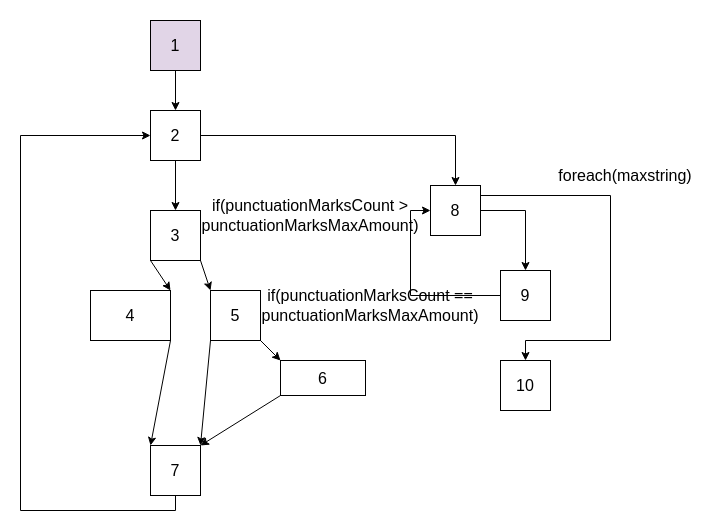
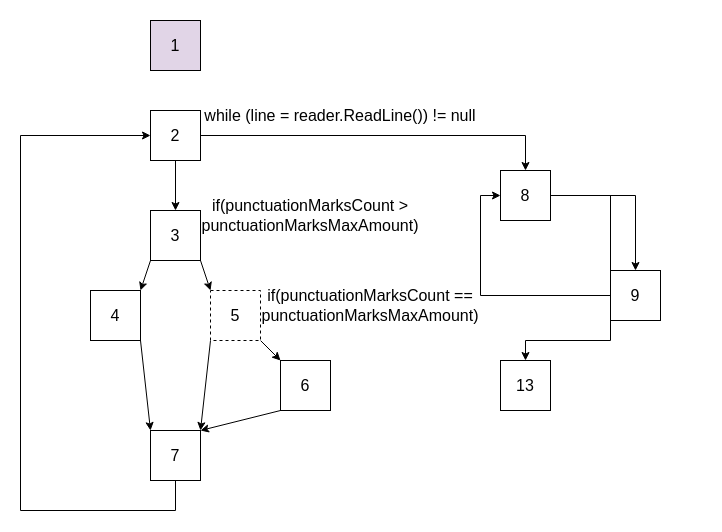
- <mxCell id="2" style="edgeStyle=orthogonalEdgeStyle;rounded=0;orthogonalLoop=1;jettySize=auto;html=1;entryX=0.5;entryY=0;entryDx=0;entryDy=0;" edge="1" parent="1" source="3" target="6"><mxGeometry relative="1" as="geometry" /></mxCell>
+ <mxCell id="7" value="while (line = reader.ReadLine()) != null" style="text;html=1;align=center;verticalAlign=middle;whiteSpace=wrap;rounded=0;fontSize=16;" vertex="1" parent="1"><mxGeometry x="200" y="100" width="280" height="30" as="geometry" /></mxCell>
- <mxCell id="25" value="foreach(maxstring)" style="text;html=1;align=center;verticalAlign=middle;whiteSpace=wrap;rounded=0;fontSize=16;" vertex="1" parent="1"><mxGeometry x="550" y="160" width="150" height="30" as="geometry" /></mxCell>
- <mxCell id="24" value="&lt;font style=&quot;font-size: 16px;&quot;&gt;8&lt;/font&gt;" style="whiteSpace=wrap;html=1;aspect=fixed;" vertex="1" parent="1"><mxGeometry x="430" y="185" width="50" height="50" as="geometry" /></mxCell>
+ <mxCell id="24" value="&lt;font style=&quot;font-size: 16px;&quot;&gt;8&lt;/font&gt;" style="whiteSpace=wrap;html=1;aspect=fixed;" vertex="1" parent="1"><mxGeometry x="500" y="170" width="50" height="50" as="geometry" /></mxCell>
- <mxCell id="27" value="&lt;font style=&quot;font-size: 16px;&quot;&gt;9&lt;/font&gt;" style="whiteSpace=wrap;html=1;aspect=fixed;" vertex="1" parent="1"><mxGeometry x="500" y="270" width="50" height="50" as="geometry" /></mxCell>
+ <mxCell id="27" value="&lt;font style=&quot;font-size: 16px;&quot;&gt;9&lt;/font&gt;" style="whiteSpace=wrap;html=1;aspect=fixed;" vertex="1" parent="1"><mxGeometry x="610" y="270" width="50" height="50" as="geometry" /></mxCell>
- <mxCell id="13" value="&lt;font style=&quot;font-size: 16px;&quot;&gt;4&lt;/font&gt;" style="whiteSpace=wrap;html=1;aspect=fixed;" vertex="1" parent="1"><mxGeometry x="90" y="290" width="80" height="50" as="geometry" /></mxCell>
+ <mxCell id="13" value="&lt;font style=&quot;font-size: 16px;&quot;&gt;4&lt;/font&gt;" style="whiteSpace=wrap;html=1;aspect=fixed;" vertex="1" parent="1"><mxGeometry x="90" y="290" width="50" height="50" as="geometry" /></mxCell>
- <mxCell id="16" value="&lt;font style=&quot;font-size: 16px;&quot;&gt;5&lt;/font&gt;" style="whiteSpace=wrap;html=1;aspect=fixed;" vertex="1" parent="1"><mxGeometry x="210" y="290" width="50" height="50" as="geometry" /></mxCell>
+ <mxCell id="16" value="&lt;font style=&quot;font-size: 16px;&quot;&gt;5&lt;/font&gt;" style="whiteSpace=wrap;html=1;aspect=fixed;dashed=1;" vertex="1" parent="1"><mxGeometry x="210" y="290" width="50" height="50" as="geometry" /></mxCell>
- <mxCell id="21" value="&lt;font style=&quot;font-size: 16px;&quot;&gt;6&lt;/font&gt;" style="whiteSpace=wrap;html=1;aspect=fixed;" vertex="1" parent="1"><mxGeometry x="280" y="360" width="85" height="35" as="geometry" /></mxCell>
+ <mxCell id="21" value="&lt;font style=&quot;font-size: 16px;&quot;&gt;6&lt;/font&gt;" style="whiteSpace=wrap;html=1;aspect=fixed;" vertex="1" parent="1"><mxGeometry x="280" y="360" width="50" height="50" as="geometry" /></mxCell>
- <mxCell id="28" value="&lt;font style=&quot;font-size: 16px;&quot;&gt;10&lt;/font&gt;" style="whiteSpace=wrap;html=1;aspect=fixed;" vertex="1" parent="1"><mxGeometry x="500" y="360" width="50" height="50" as="geometry" /></mxCell>
+ <mxCell id="28" value="&lt;font style=&quot;font-size: 16px;&quot;&gt;13&lt;/font&gt;" style="whiteSpace=wrap;html=1;aspect=fixed;" vertex="1" parent="1"><mxGeometry x="500" y="360" width="50" height="50" as="geometry" /></mxCell>
- <mxCell id="19" value="&lt;font style=&quot;font-size: 16px;&quot;&gt;7&lt;/font&gt;" style="whiteSpace=wrap;html=1;aspect=fixed;" vertex="1" parent="1"><mxGeometry x="150" y="445" width="50" height="50" as="geometry" /></mxCell>
+ <mxCell id="19" value="&lt;font style=&quot;font-size: 16px;&quot;&gt;7&lt;/font&gt;" style="whiteSpace=wrap;html=1;aspect=fixed;" vertex="1" parent="1"><mxGeometry x="150" y="430" width="50" height="50" as="geometry" /></mxCell>
